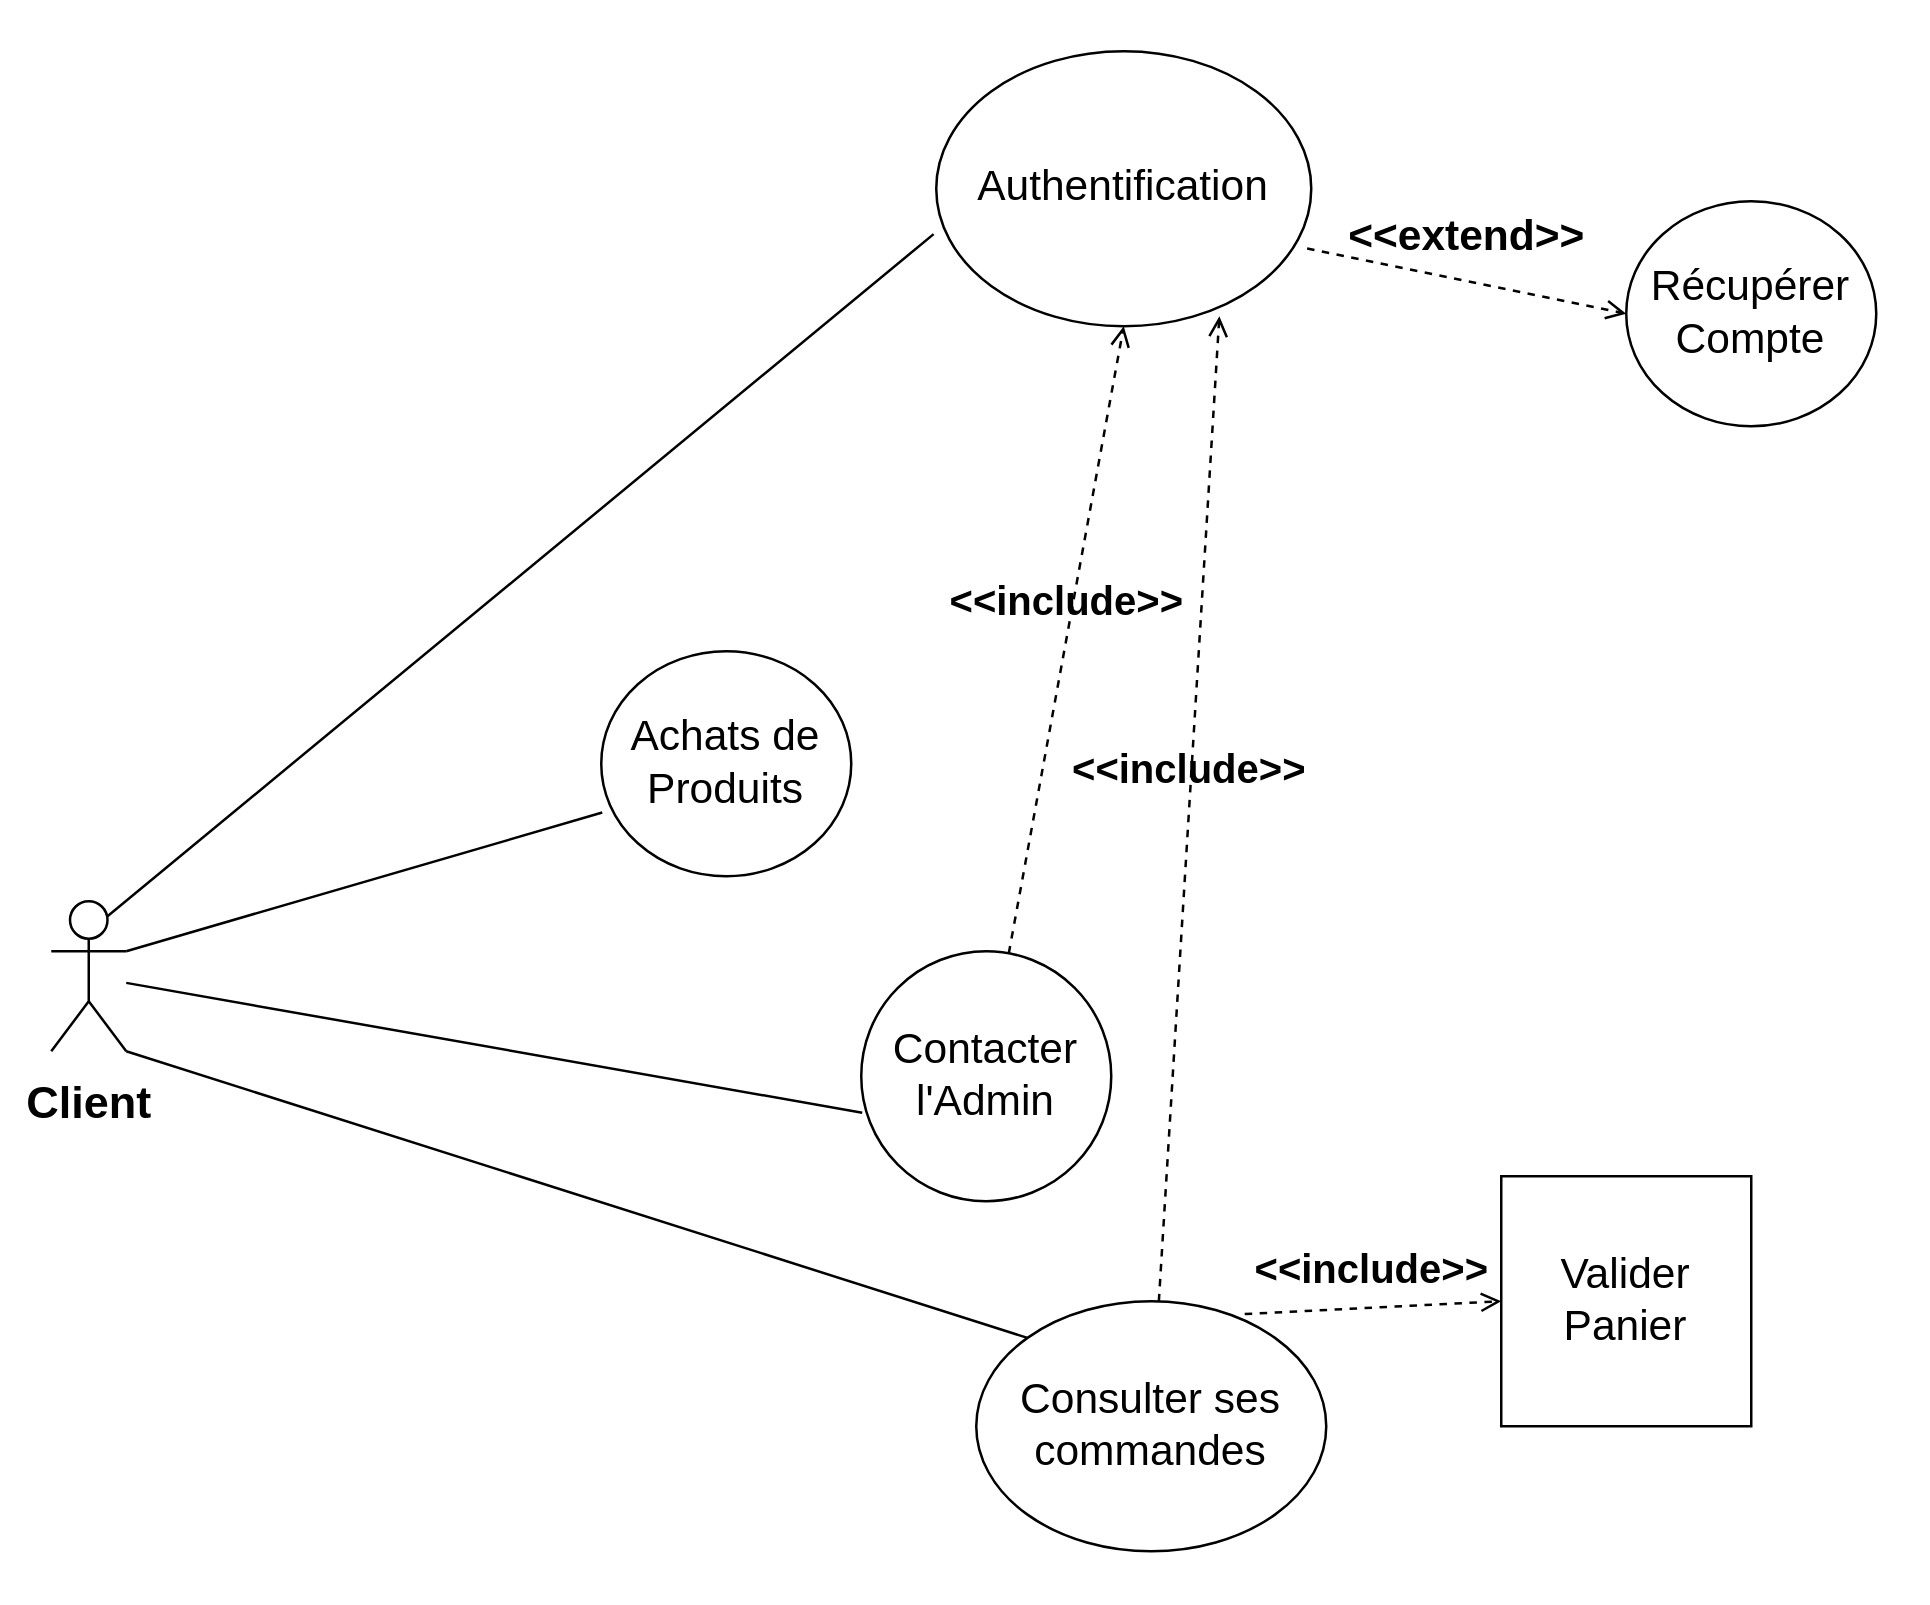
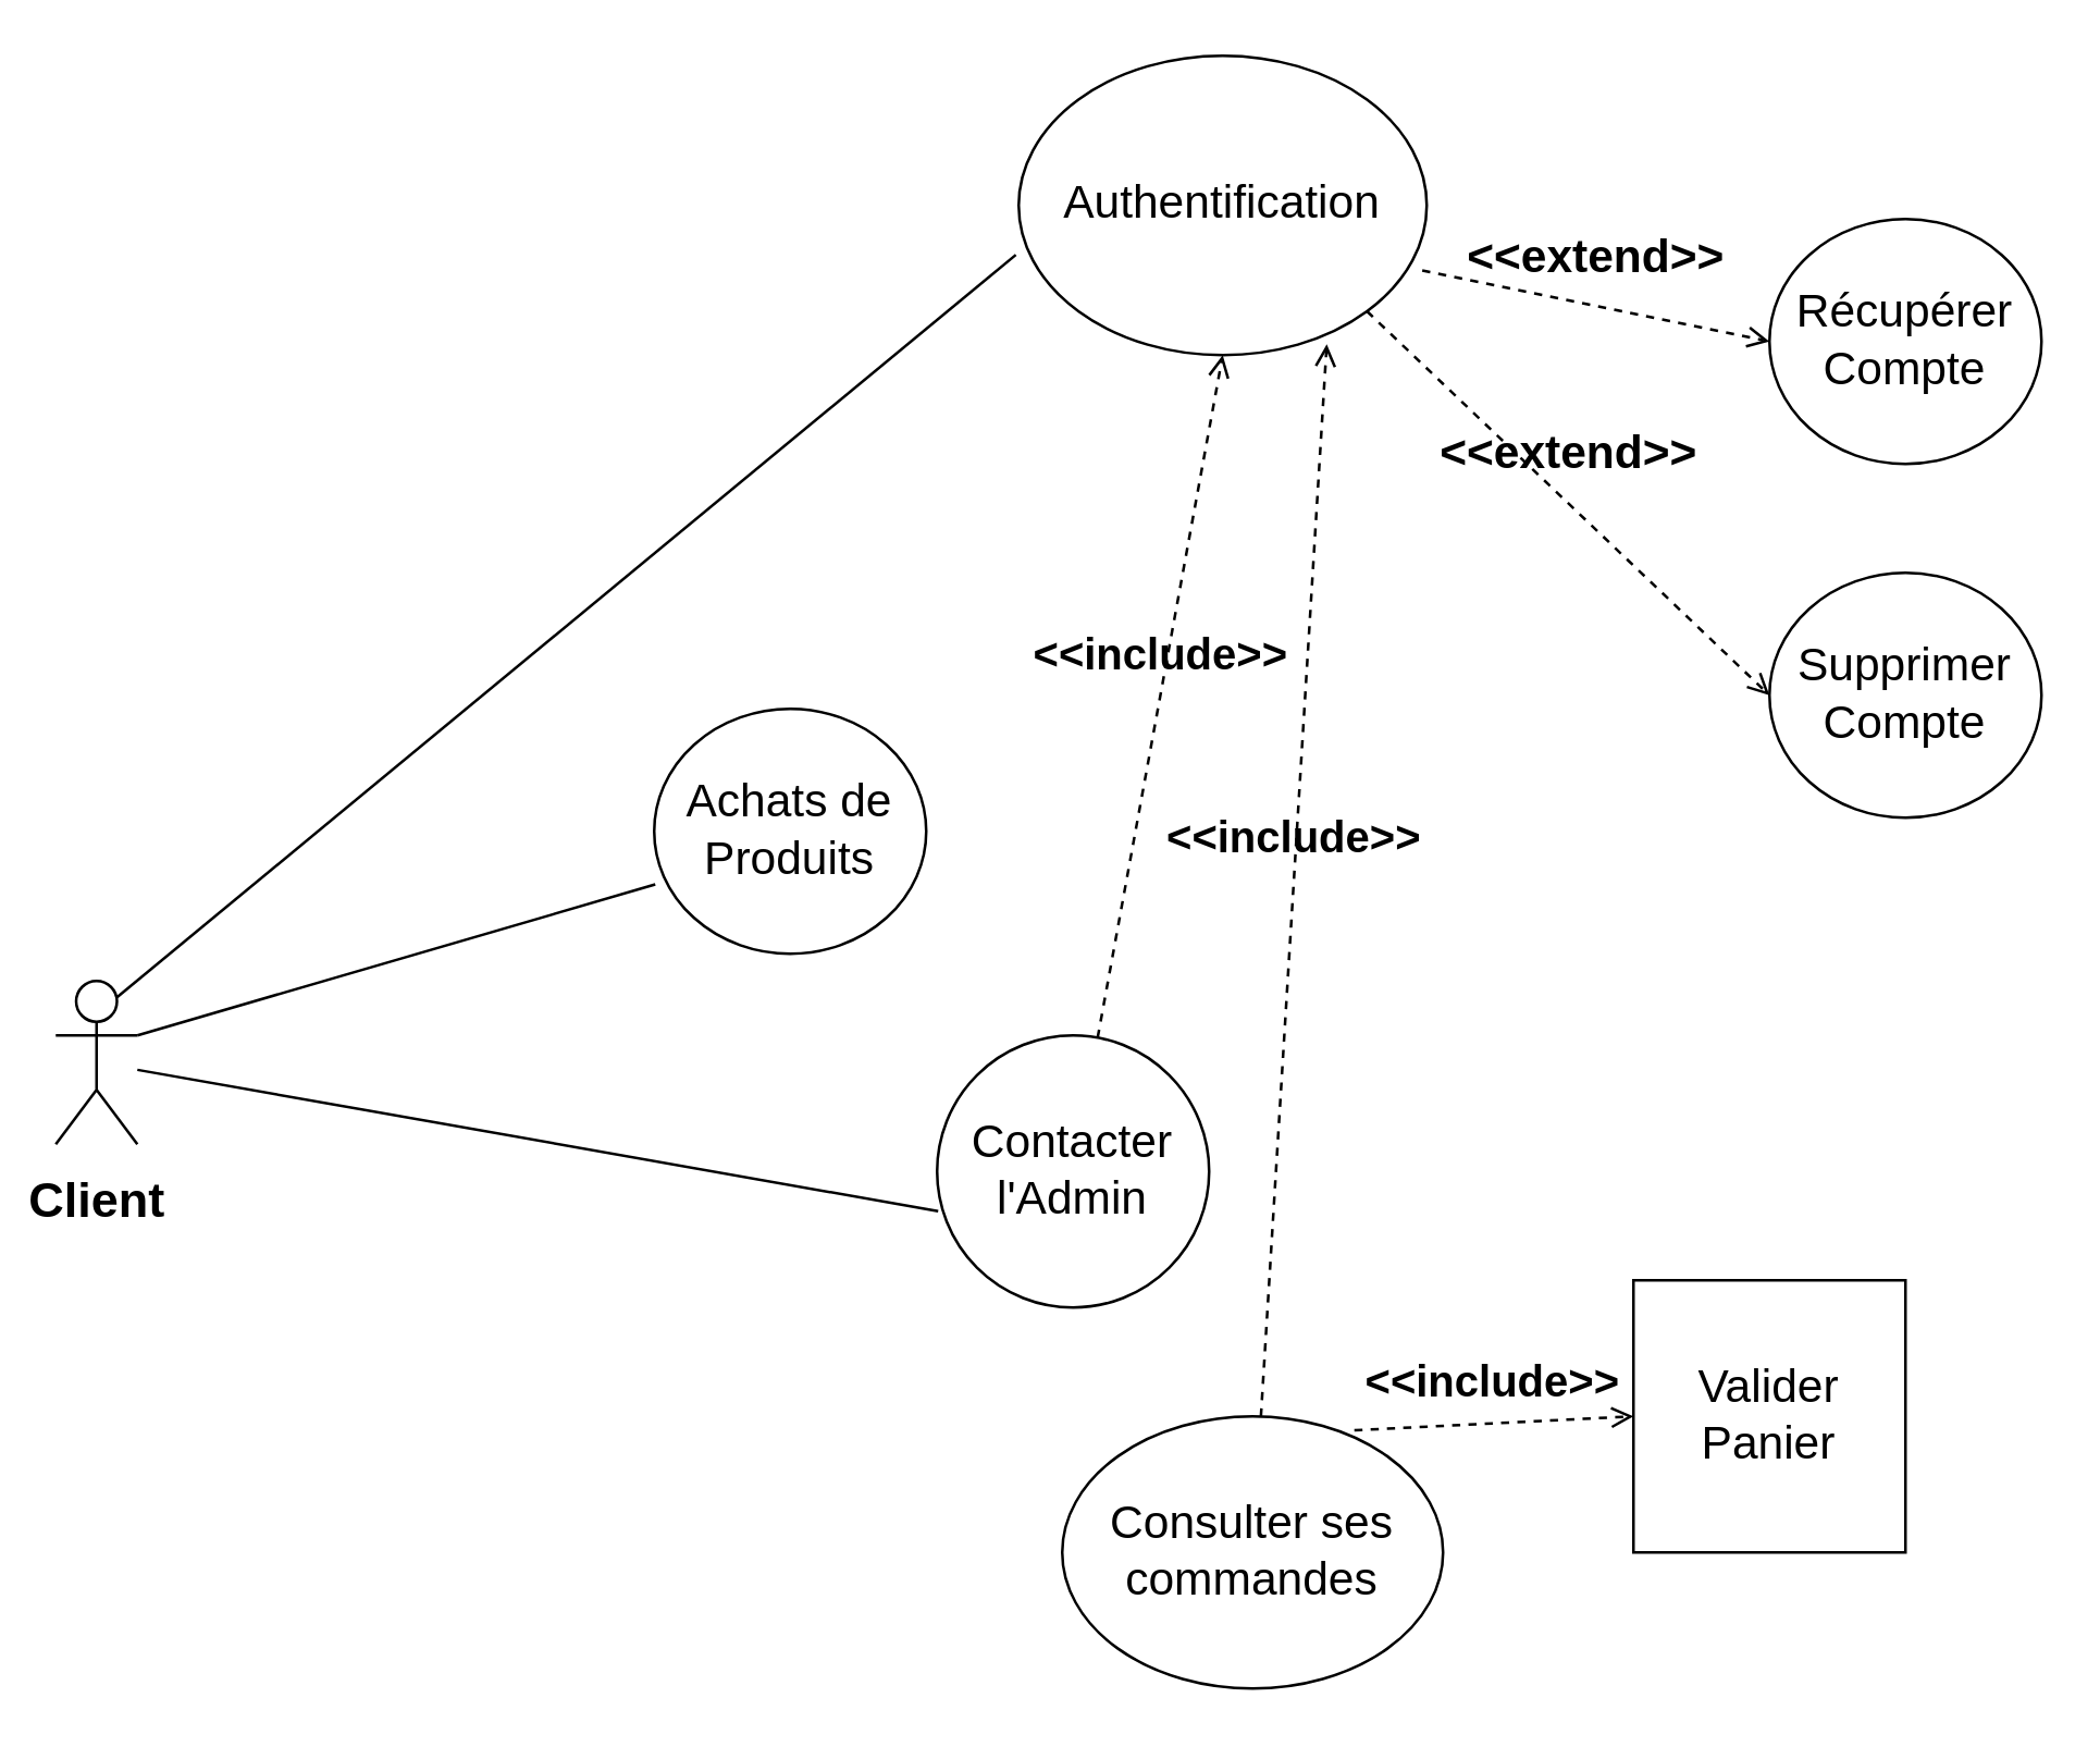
+ <mxCell id="17" value="&amp;lt;&amp;lt;extend&amp;gt;&amp;gt;" style="html=1;verticalAlign=bottom;labelBackgroundColor=none;endArrow=open;endFill=0;dashed=1;fontSize=17;fontStyle=1;spacingBottom=5;entryX=0;entryY=0.5;entryDx=0;entryDy=0;exitX=1;exitY=1;exitDx=0;exitDy=0;" parent="1" source="4" target="9" edge="1"><mxGeometry width="160" relative="1" as="geometry"><mxPoint x="543.35" y="128.87" as="sourcePoint" /><mxPoint x="660" y="135" as="targetPoint" /></mxGeometry></mxCell>
+ <mxCell id="9" value="&lt;span&gt;Supprimer Compte&lt;/span&gt;" style="ellipse;whiteSpace=wrap;html=1;align=center;fontSize=17;" parent="1" vertex="1"><mxGeometry x="650" y="210" width="100" height="90" as="geometry" /></mxCell>
- <mxCell id="11" value="" style="endArrow=none;html=1;rounded=0;fontSize=17;exitX=1;exitY=1;exitDx=0;exitDy=0;exitPerimeter=0;entryX=0;entryY=0;entryDx=0;entryDy=0;" parent="1" source="2" target="7" edge="1"><mxGeometry relative="1" as="geometry"><mxPoint x="20" y="615.47" as="sourcePoint" /><mxPoint x="290" y="580" as="targetPoint" /></mxGeometry></mxCell>
